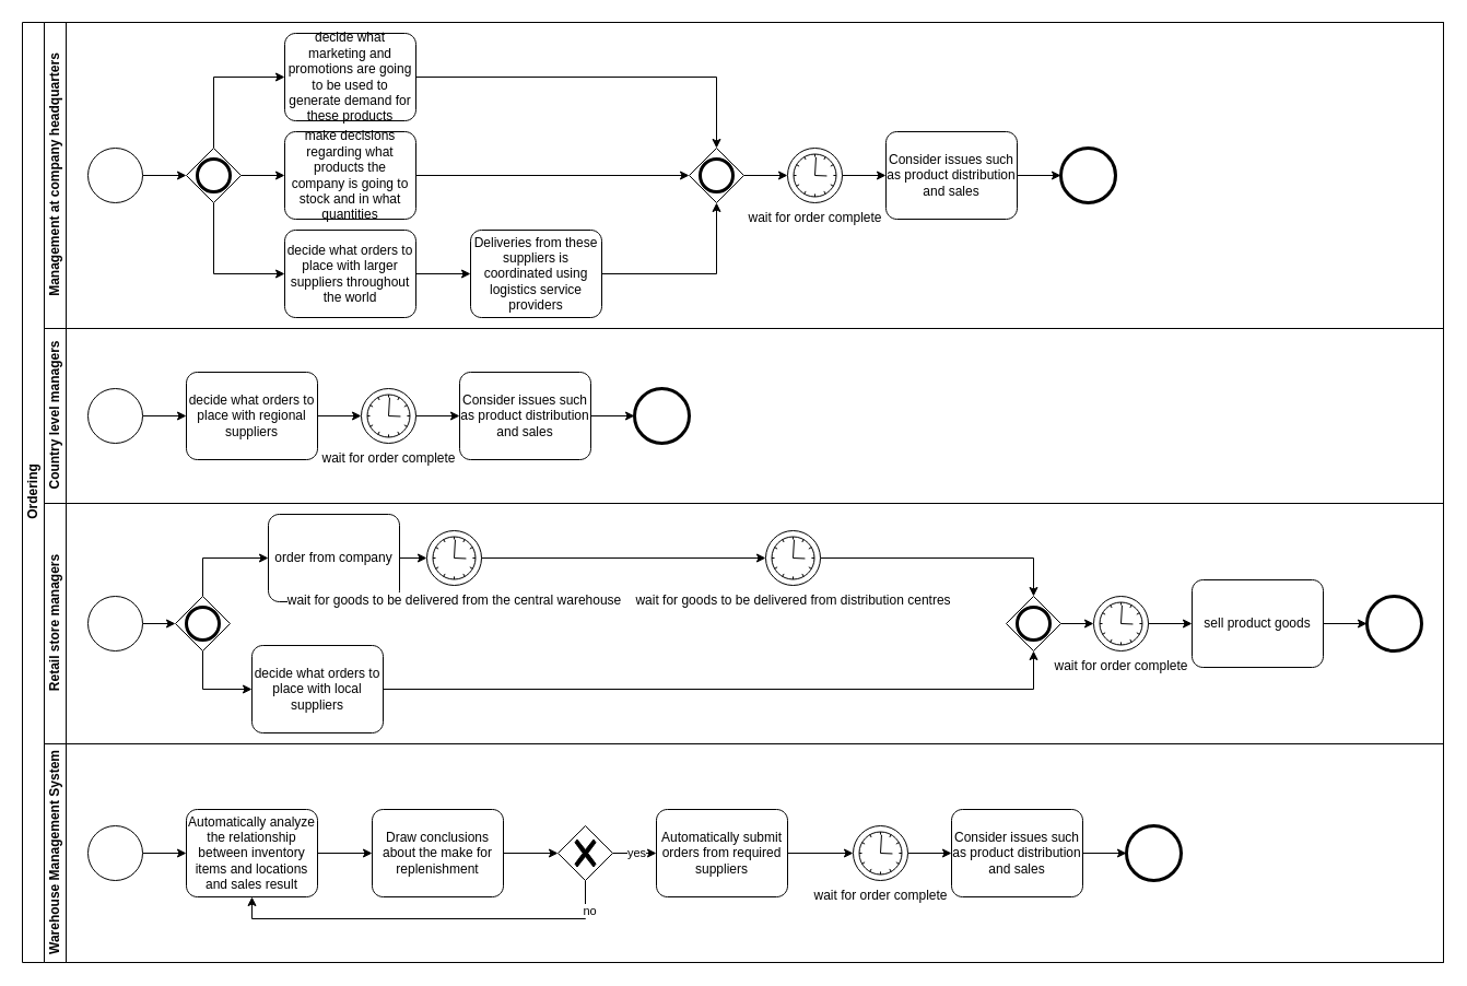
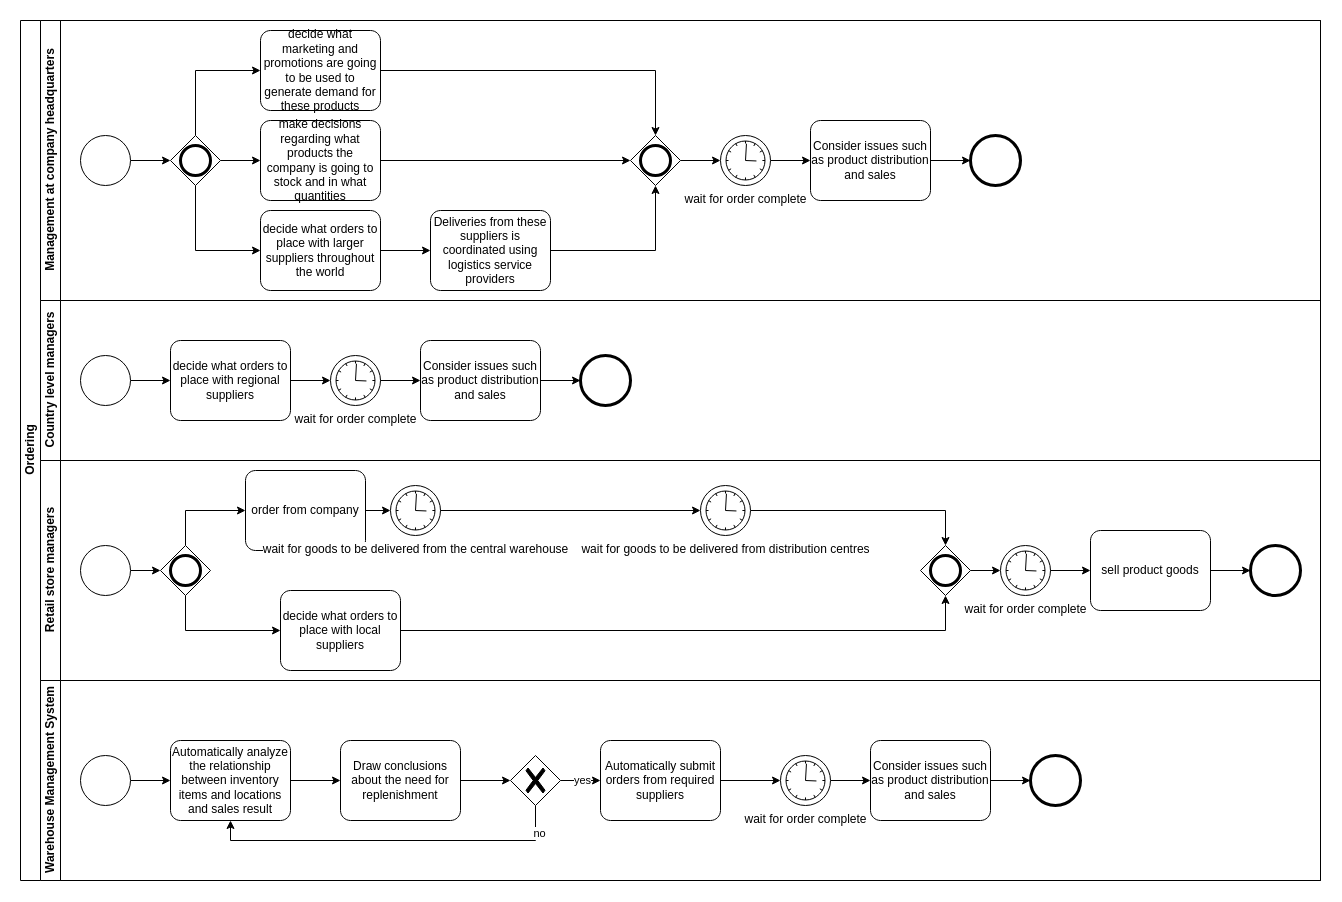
- <mxCell id="38" value="decide what orders to place with local suppliers" style="points=[[0.25,0,0],[0.5,0,0],[0.75,0,0],[1,0.25,0],[1,0.5,0],[1,0.75,0],[0.75,1,0],[0.5,1,0],[0.25,1,0],[0,0.75,0],[0,0.5,0],[0,0.25,0]];shape=mxgraph.bpmn.task;whiteSpace=wrap;rectStyle=rounded;size=10;html=1;taskMarker=abstract;" vertex="1" parent="35"><mxGeometry x="190" y="130" width="120" height="80" as="geometry" /></mxCell>
+ <mxCell id="38" value="decide what orders to place with local suppliers" style="points=[[0.25,0,0],[0.5,0,0],[0.75,0,0],[1,0.25,0],[1,0.5,0],[1,0.75,0],[0.75,1,0],[0.5,1,0],[0.25,1,0],[0,0.75,0],[0,0.5,0],[0,0.25,0]];shape=mxgraph.bpmn.task;whiteSpace=wrap;rectStyle=rounded;size=10;html=1;taskMarker=abstract;" vertex="1" parent="35"><mxGeometry x="240" y="130" width="120" height="80" as="geometry" /></mxCell>
- <mxCell id="62" value="Draw conclusions about the make for replenishment" style="points=[[0.25,0,0],[0.5,0,0],[0.75,0,0],[1,0.25,0],[1,0.5,0],[1,0.75,0],[0.75,1,0],[0.5,1,0],[0.25,1,0],[0,0.75,0],[0,0.5,0],[0,0.25,0]];shape=mxgraph.bpmn.task;whiteSpace=wrap;rectStyle=rounded;size=10;html=1;taskMarker=abstract;" vertex="1" parent="56"><mxGeometry x="300" y="60" width="120" height="80" as="geometry" /></mxCell>
+ <mxCell id="62" value="Draw conclusions about the need for replenishment" style="points=[[0.25,0,0],[0.5,0,0],[0.75,0,0],[1,0.25,0],[1,0.5,0],[1,0.75,0],[0.75,1,0],[0.5,1,0],[0.25,1,0],[0,0.75,0],[0,0.5,0],[0,0.25,0]];shape=mxgraph.bpmn.task;whiteSpace=wrap;rectStyle=rounded;size=10;html=1;taskMarker=abstract;" vertex="1" parent="56"><mxGeometry x="300" y="60" width="120" height="80" as="geometry" /></mxCell>
